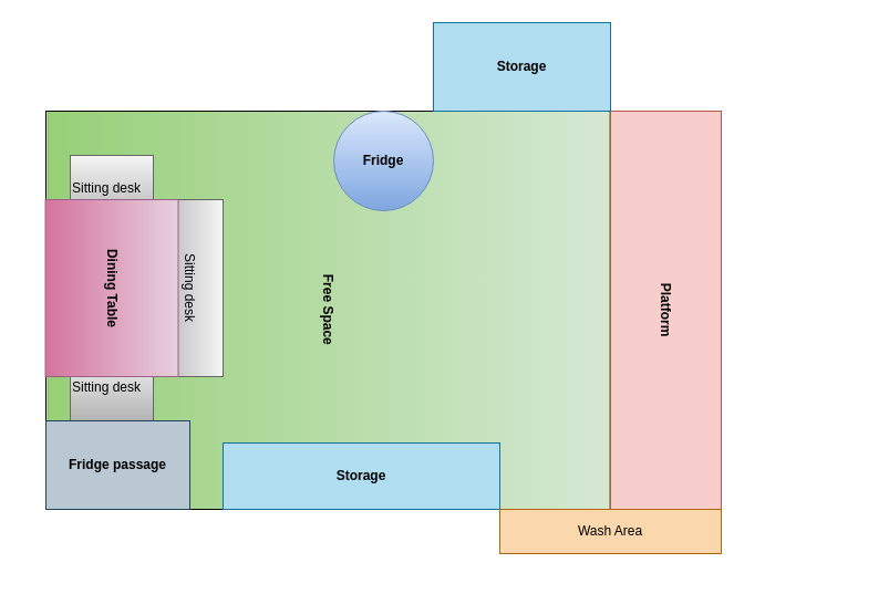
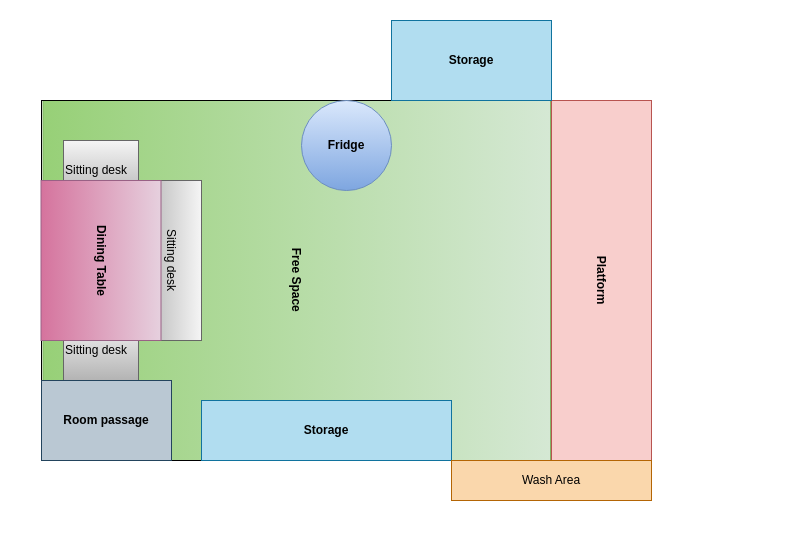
- <mxCell id="10" value="&lt;b&gt;Fridge passage&lt;/b&gt;" style="rounded=0;whiteSpace=wrap;html=1;fillColor=#bac8d3;strokeColor=#23445d;" parent="1" vertex="1"><mxGeometry x="41" y="380" width="130" height="80" as="geometry" /></mxCell>
+ <mxCell id="10" value="&lt;b&gt;Room passage&lt;/b&gt;" style="rounded=0;whiteSpace=wrap;html=1;fillColor=#bac8d3;strokeColor=#23445d;" parent="1" vertex="1"><mxGeometry x="41" y="380" width="130" height="80" as="geometry" /></mxCell>
